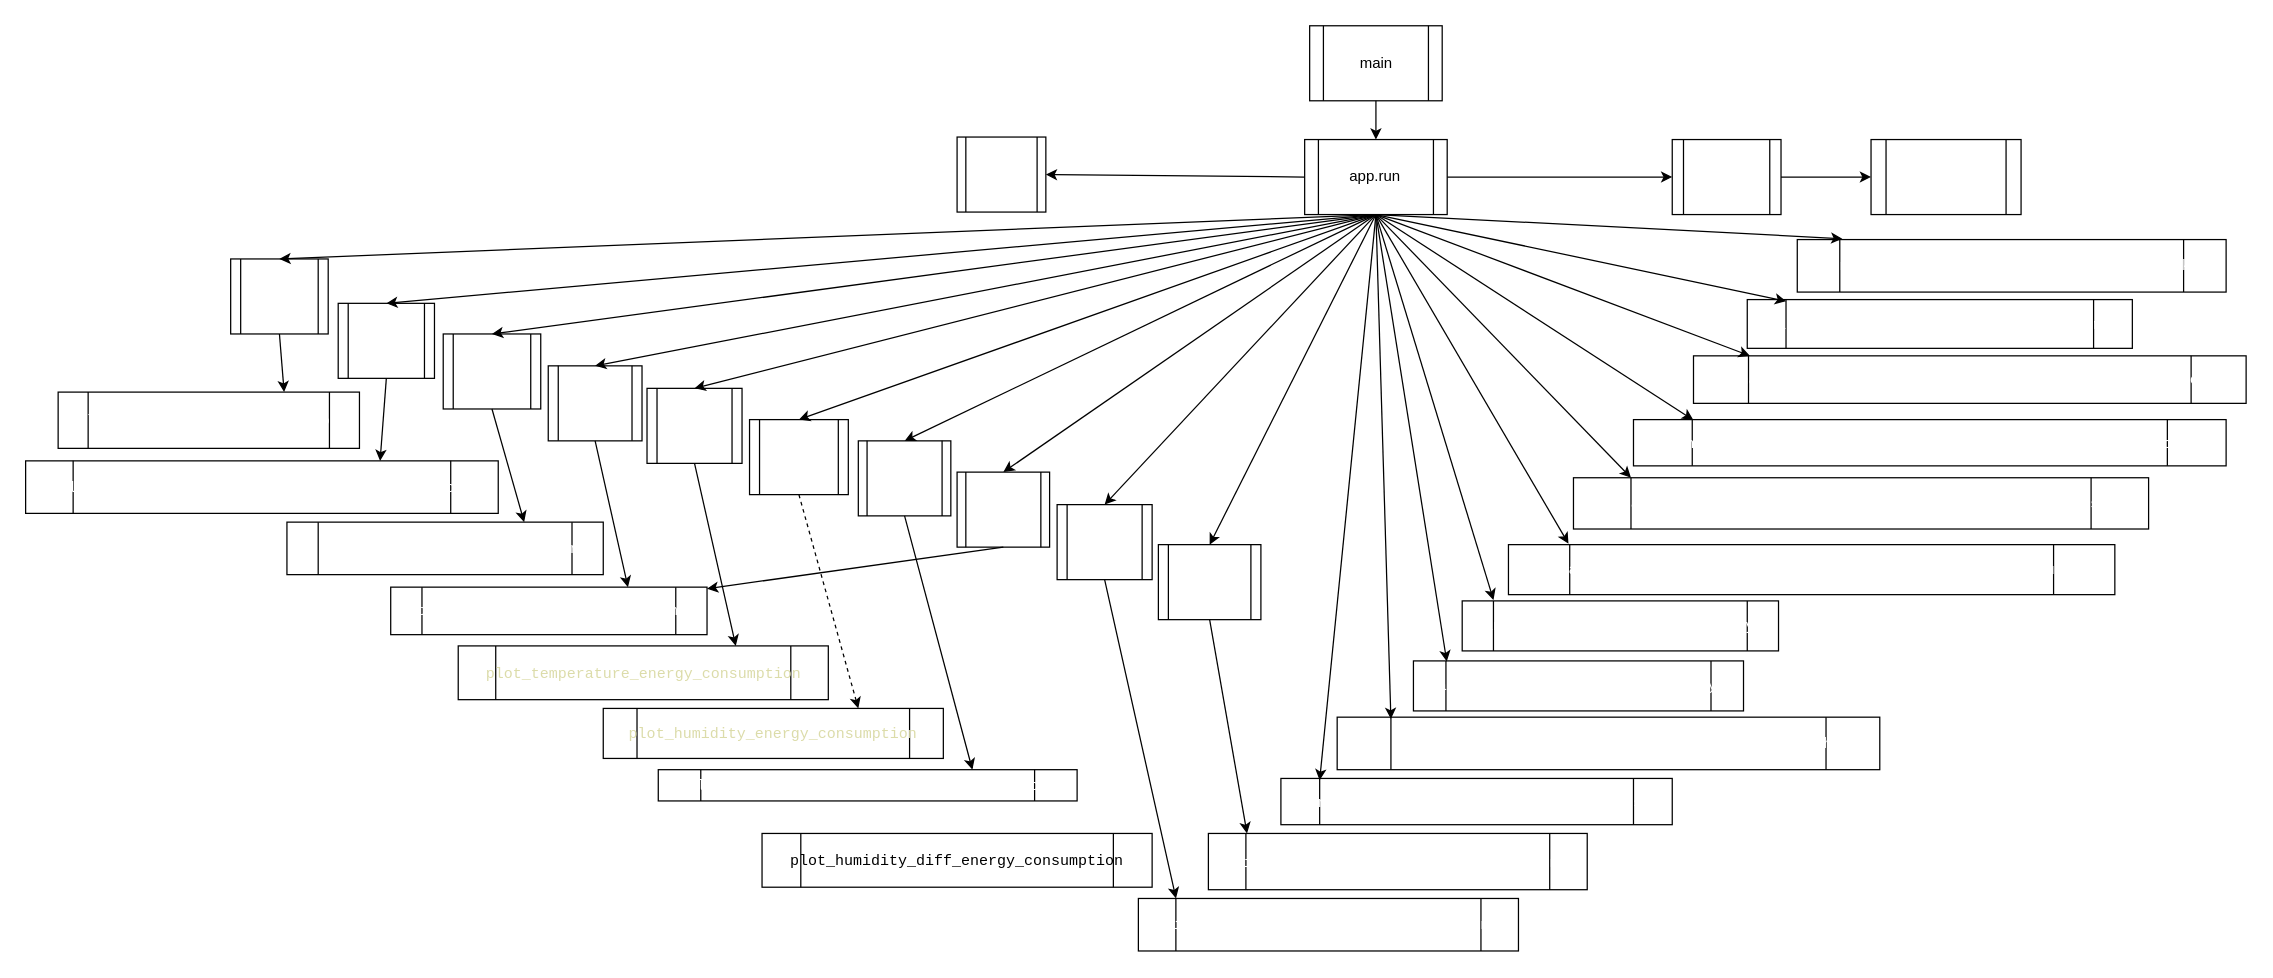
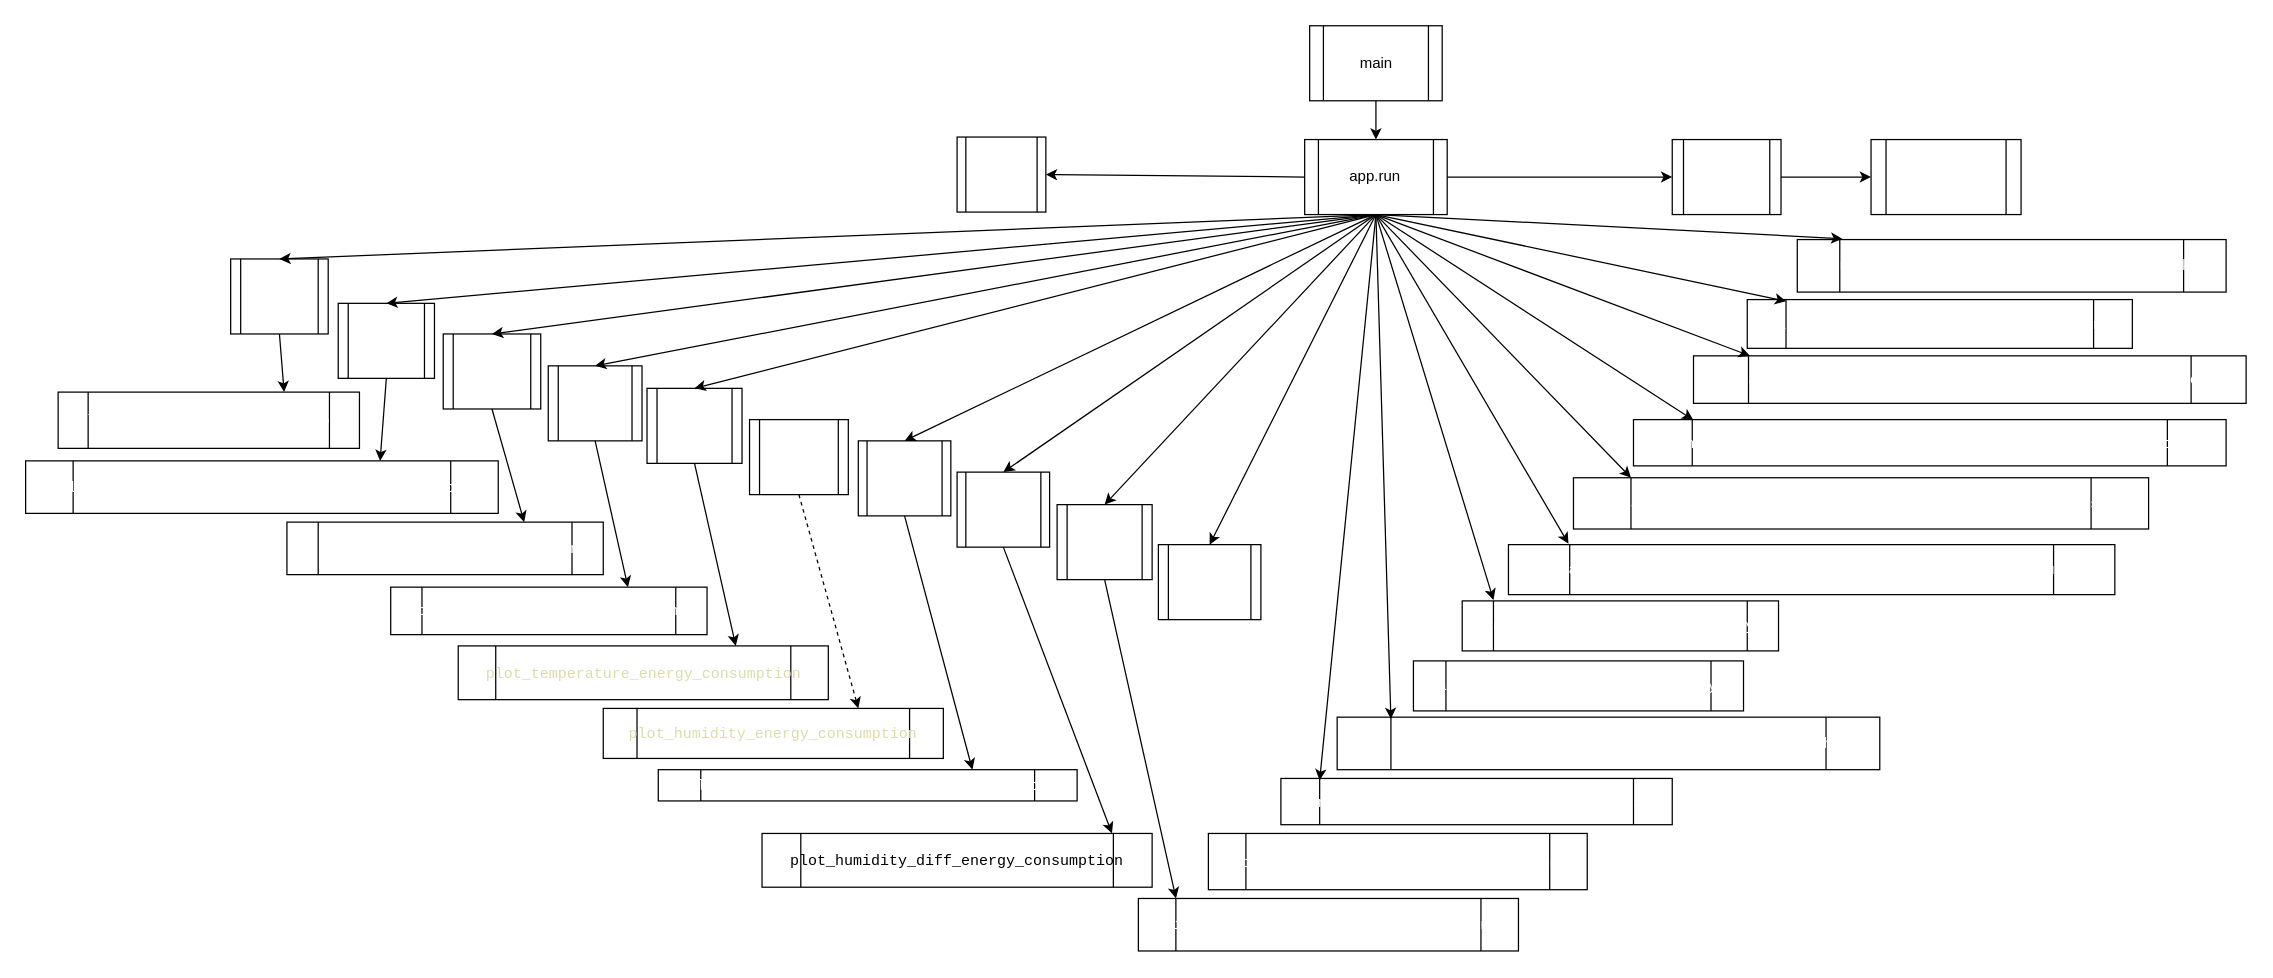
- <mxCell id="21" value="" style="endArrow=classic;html=1;rounded=0;exitX=0.5;exitY=1;exitDx=0;exitDy=0;entryX=0.5;entryY=0;entryDx=0;entryDy=0;" edge="1" parent="1" source="3" target="11"><mxGeometry width="50" height="50" relative="1" as="geometry"><mxPoint x="516" y="414" as="sourcePoint" /><mxPoint x="566" y="364" as="targetPoint" /></mxGeometry></mxCell>
- <mxCell id="40" value="" style="endArrow=classic;html=1;rounded=0;exitX=0.5;exitY=1;exitDx=0;exitDy=0;entryX=0.101;entryY=0.014;entryDx=0;entryDy=0;entryPerimeter=0;" edge="1" parent="1" source="3" target="30"><mxGeometry width="50" height="50" relative="1" as="geometry"><mxPoint x="1029" y="508" as="sourcePoint" /><mxPoint x="1079" y="458" as="targetPoint" /></mxGeometry></mxCell>
- <mxCell id="63" value="" style="endArrow=classic;html=1;rounded=0;exitX=0.5;exitY=1;exitDx=0;exitDy=0;" edge="1" parent="1" source="13" target="51"><mxGeometry width="50" height="50" relative="1" as="geometry"><mxPoint x="329" y="621" as="sourcePoint" /><mxPoint x="379" y="571" as="targetPoint" /></mxGeometry></mxCell>
+ <mxCell id="63" value="" style="endArrow=classic;html=1;rounded=0;exitX=0.5;exitY=1;exitDx=0;exitDy=0;entryX=0.897;entryY=0;entryDx=0;entryDy=0;entryPerimeter=0;" edge="1" parent="1" source="13" target="62"><mxGeometry width="50" height="50" relative="1" as="geometry"><mxPoint x="329" y="621" as="sourcePoint" /><mxPoint x="379" y="571" as="targetPoint" /></mxGeometry></mxCell>
- <mxCell id="67" value="" style="endArrow=classic;html=1;rounded=0;exitX=0.5;exitY=1;exitDx=0;exitDy=0;entryX=0.102;entryY=0;entryDx=0;entryDy=0;entryPerimeter=0;" edge="1" parent="1" source="15" target="66"><mxGeometry width="50" height="50" relative="1" as="geometry"><mxPoint x="539" y="644" as="sourcePoint" /><mxPoint x="589" y="594" as="targetPoint" /></mxGeometry></mxCell>
